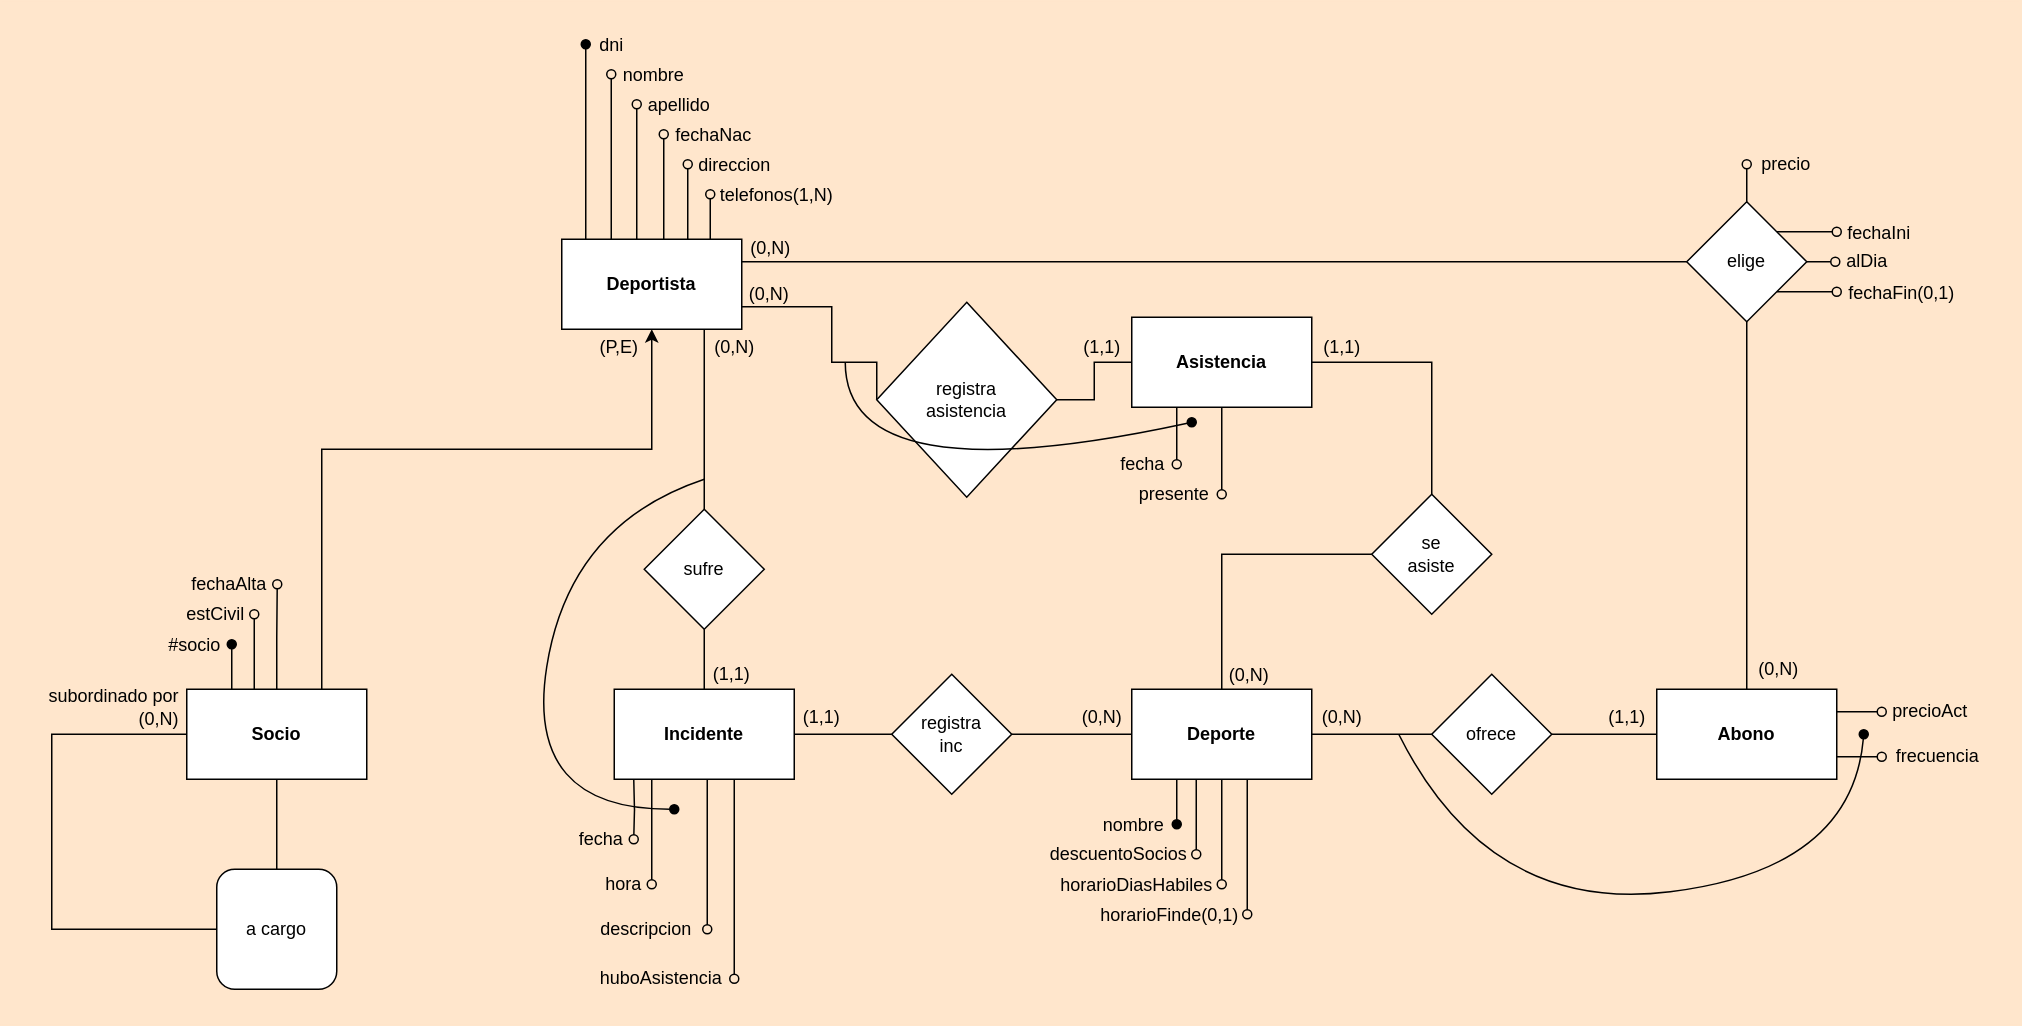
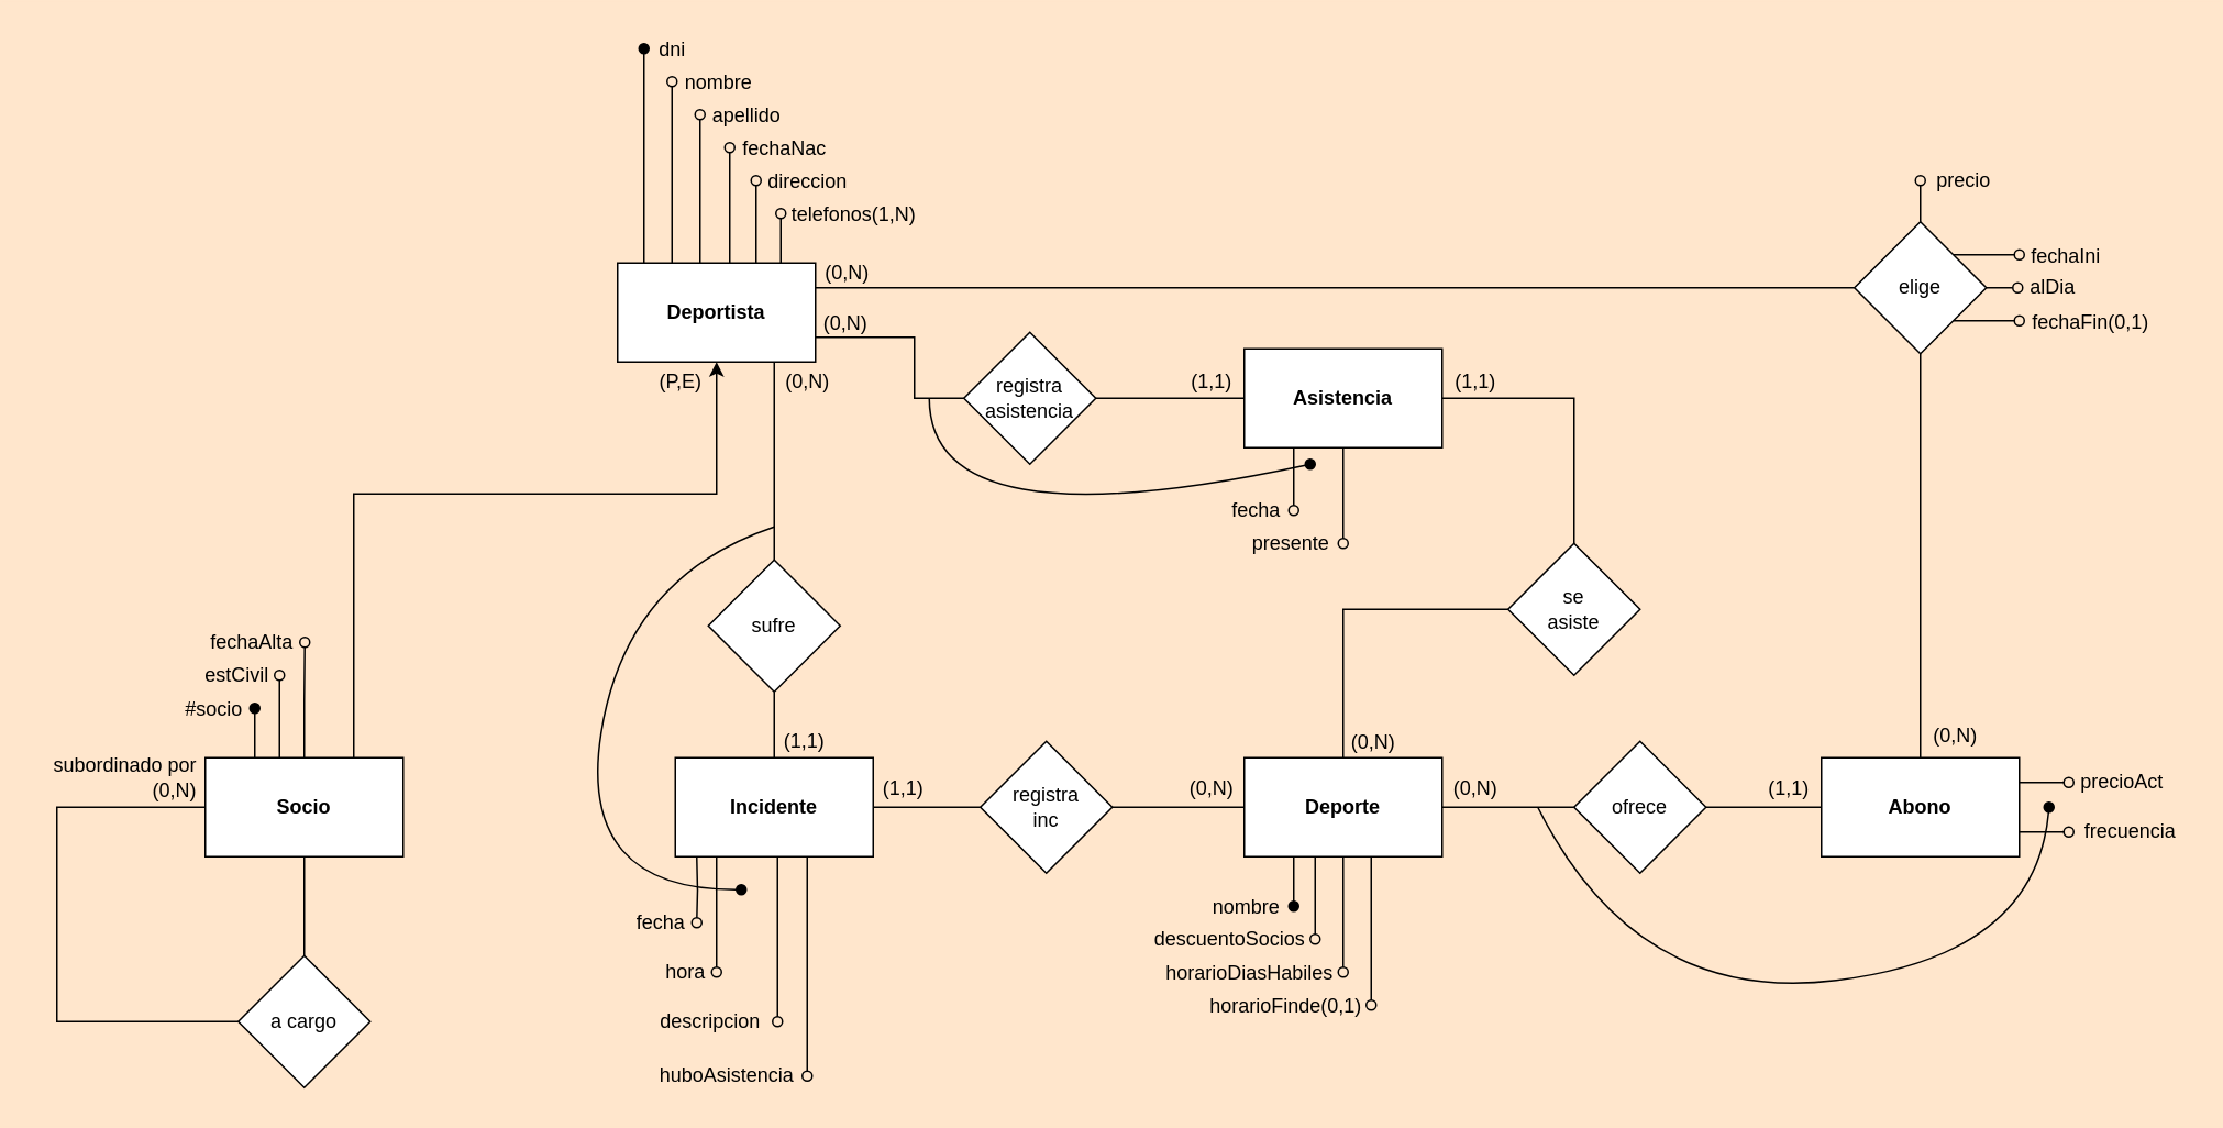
- <mxCell id="85" value="registra&lt;br&gt;asistencia" style="rhombus;whiteSpace=wrap;html=1;" parent="1" vertex="1"><mxGeometry x="584" y="201" width="120" height="130" as="geometry" /></mxCell>
+ <mxCell id="85" value="registra&lt;br&gt;asistencia" style="rhombus;whiteSpace=wrap;html=1;" parent="1" vertex="1"><mxGeometry x="584" y="201" width="80" height="80" as="geometry" /></mxCell>
- <mxCell id="9" value="a cargo" style="whiteSpace=wrap;html=1;rounded=1;" parent="1" vertex="1"><mxGeometry x="144" y="579" width="80" height="80" as="geometry" /></mxCell>
+ <mxCell id="9" value="a cargo" style="rhombus;whiteSpace=wrap;html=1;" parent="1" vertex="1"><mxGeometry x="144" y="579" width="80" height="80" as="geometry" /></mxCell>
